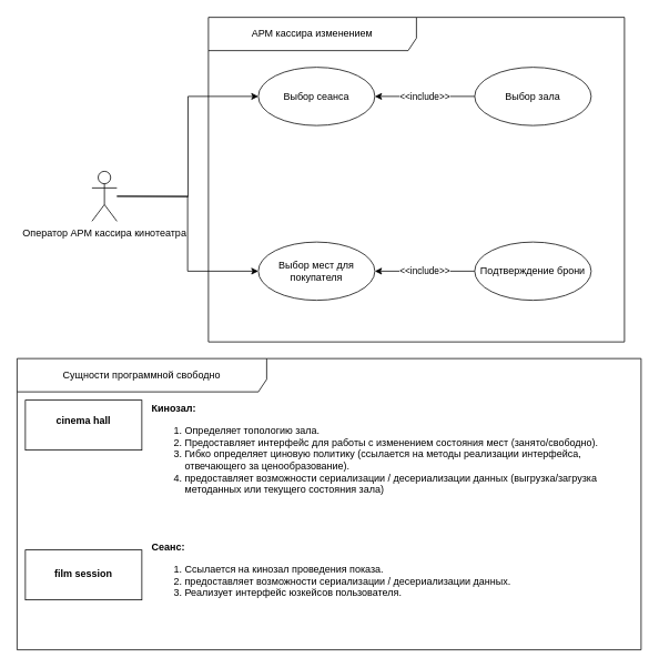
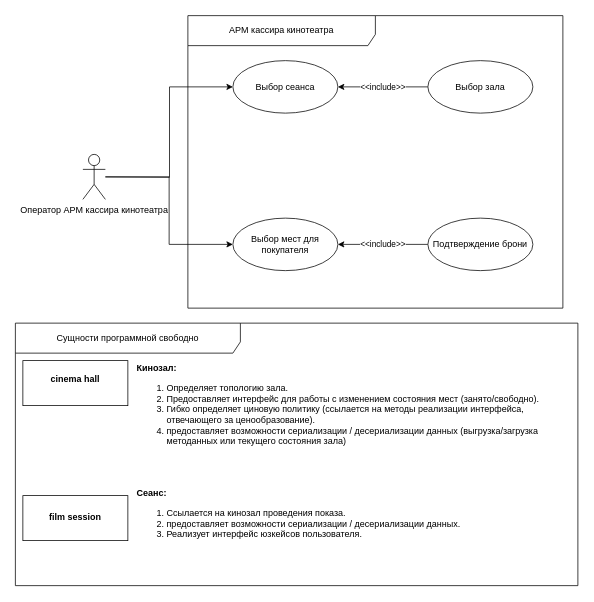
- <mxCell id="11" value="АРМ кассира изменением" style="shape=umlFrame;whiteSpace=wrap;html=1;pointerEvents=0;width=250;height=40;" parent="1" vertex="1"><mxGeometry x="250" y="20" width="500" height="390" as="geometry" /></mxCell>
+ <mxCell id="11" value="АРМ кассира кинотеатра" style="shape=umlFrame;whiteSpace=wrap;html=1;pointerEvents=0;width=250;height=40;" parent="1" vertex="1"><mxGeometry x="250" y="20" width="500" height="390" as="geometry" /></mxCell>
